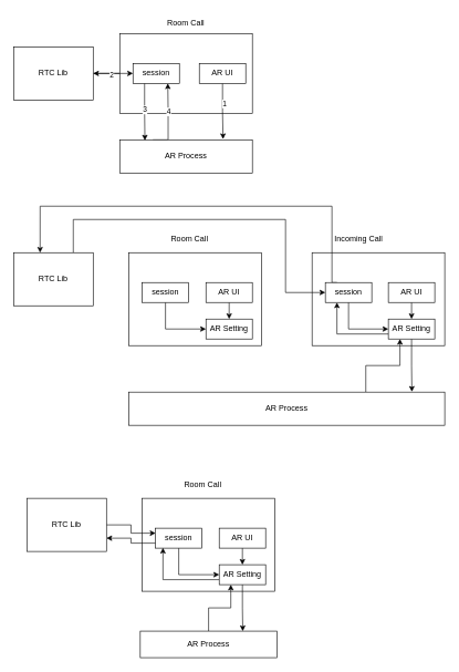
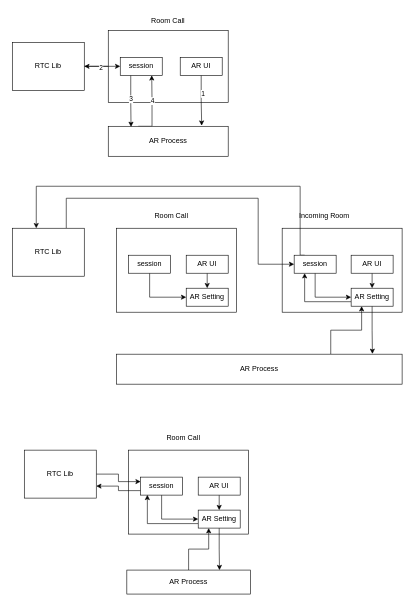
- <mxCell id="31" value="Incoming Call" style="text;html=1;align=center;verticalAlign=middle;resizable=0;points=[];autosize=1;strokeColor=none;fillColor=none;" vertex="1" parent="1"><mxGeometry x="495" y="350" width="90" height="20" as="geometry" /></mxCell>
+ <mxCell id="31" value="Incoming Room" style="text;html=1;align=center;verticalAlign=middle;resizable=0;points=[];autosize=1;strokeColor=none;fillColor=none;" vertex="1" parent="1"><mxGeometry x="495" y="350" width="90" height="20" as="geometry" /></mxCell>
